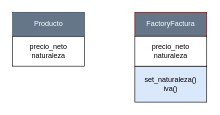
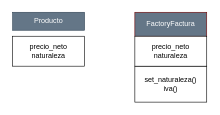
- <mxCell id="5" value="Producto" style="rounded=0;whiteSpace=wrap;html=1;fillColor=#647687;fontColor=#ffffff;strokeColor=#314354;" vertex="1" parent="1"><mxGeometry x="20" y="20" width="120" height="40" as="geometry" /></mxCell>
+ <mxCell id="5" value="Producto" style="rounded=0;whiteSpace=wrap;html=1;fillColor=#647687;fontColor=#ffffff;strokeColor=#314354;" vertex="1" parent="1"><mxGeometry x="20" y="20" width="120" height="30" as="geometry" /></mxCell>
- <mxCell id="2" value="set_naturaleza()&lt;br&gt;iva()" style="rounded=0;whiteSpace=wrap;html=1;fillColor=#dae8fc;" vertex="1" parent="1"><mxGeometry x="224" y="110" width="120" height="60" as="geometry" /></mxCell>
+ <mxCell id="2" value="set_naturaleza()&lt;br&gt;iva()" style="rounded=0;whiteSpace=wrap;html=1;" vertex="1" parent="1"><mxGeometry x="224" y="110" width="120" height="60" as="geometry" /></mxCell>
